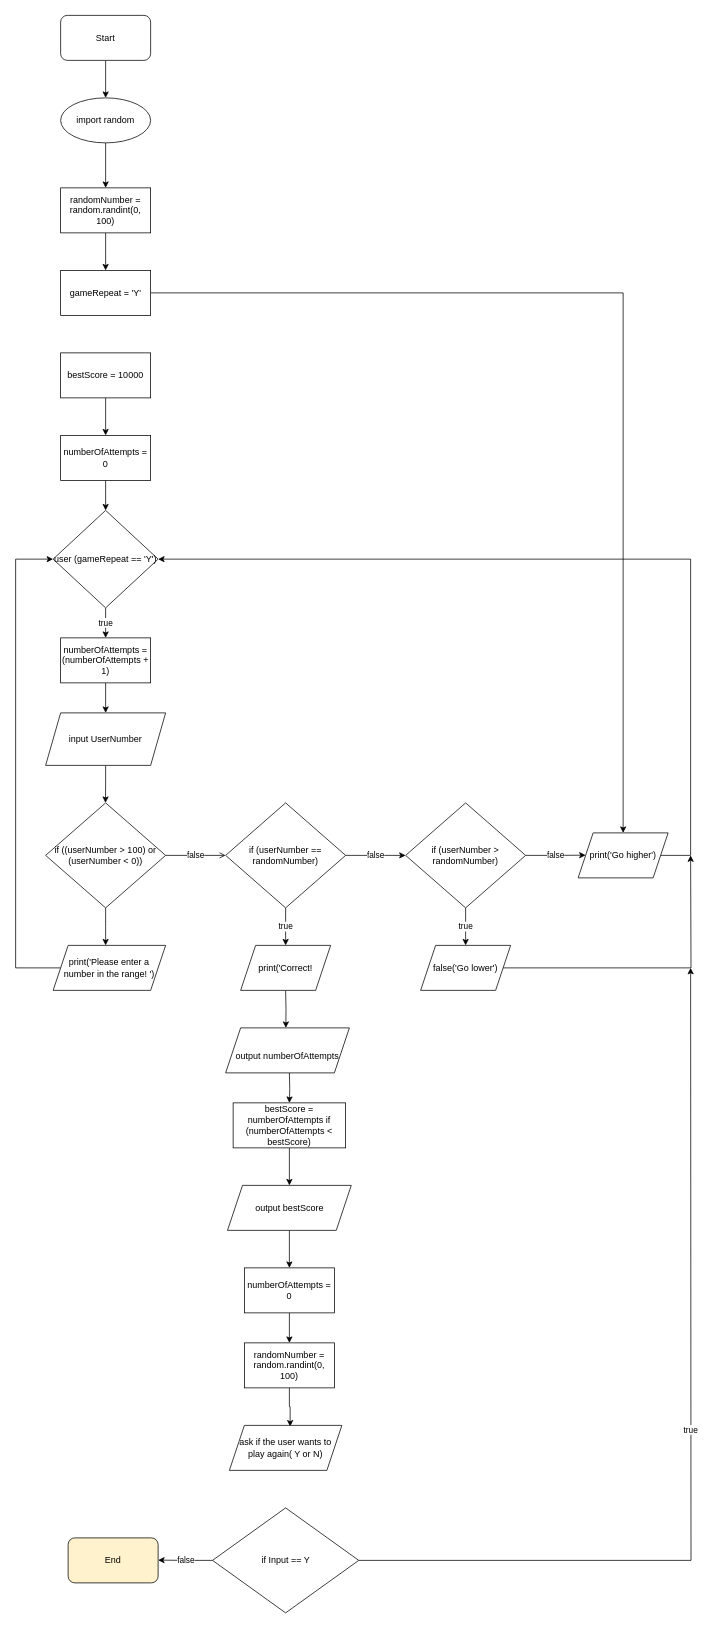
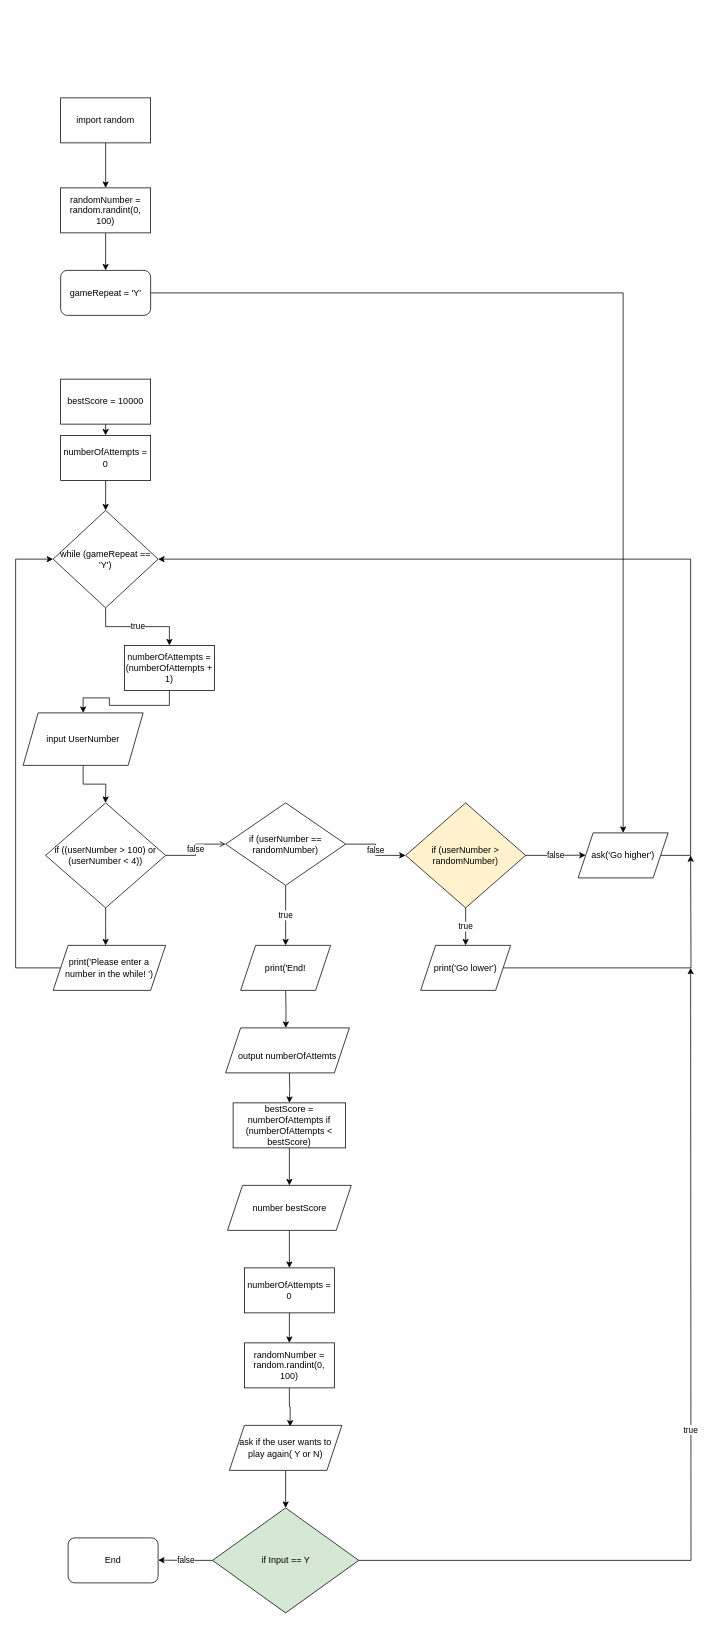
- <mxCell id="3" value="Start" style="rounded=1;whiteSpace=wrap;html=1;" parent="1" vertex="1"><mxGeometry x="80" y="20" width="120" height="60" as="geometry" /></mxCell>
- <mxCell id="2" style="edgeStyle=orthogonalEdgeStyle;rounded=0;orthogonalLoop=1;jettySize=auto;html=1;exitX=0.5;exitY=1;exitDx=0;exitDy=0;entryX=0.5;entryY=0;entryDx=0;entryDy=0;" parent="1" source="3" target="5" edge="1"><mxGeometry relative="1" as="geometry" /></mxCell>
- <mxCell id="5" value="import random" style="ellipse;whiteSpace=wrap;html=1;" parent="1" vertex="1"><mxGeometry x="80" y="130" width="120" height="60" as="geometry" /></mxCell>
+ <mxCell id="5" value="import random" style="rounded=0;whiteSpace=wrap;html=1;" parent="1" vertex="1"><mxGeometry x="80" y="130" width="120" height="60" as="geometry" /></mxCell>
- <mxCell id="9" value="gameRepeat = 'Y'" style="rounded=0;whiteSpace=wrap;html=1;" parent="1" vertex="1"><mxGeometry x="80" y="360" width="120" height="60" as="geometry" /></mxCell>
+ <mxCell id="9" value="gameRepeat = 'Y'" style="whiteSpace=wrap;html=1;rounded=1;" parent="1" vertex="1"><mxGeometry x="80" y="360" width="120" height="60" as="geometry" /></mxCell>
- <mxCell id="11" value="bestScore = 10000" style="rounded=0;whiteSpace=wrap;html=1;" parent="1" vertex="1"><mxGeometry x="80" y="470" width="120" height="60" as="geometry" /></mxCell>
+ <mxCell id="11" value="bestScore = 10000" style="rounded=0;whiteSpace=wrap;html=1;" parent="1" vertex="1"><mxGeometry x="80" y="505" width="120" height="60" as="geometry" /></mxCell>
- <mxCell id="13" value="user (gameRepeat == 'Y')" style="rhombus;whiteSpace=wrap;html=1;" parent="1" vertex="1"><mxGeometry x="70" y="680" width="140" height="130" as="geometry" /></mxCell>
+ <mxCell id="13" value="while (gameRepeat == 'Y')" style="rhombus;whiteSpace=wrap;html=1;" parent="1" vertex="1"><mxGeometry x="70" y="680" width="140" height="130" as="geometry" /></mxCell>
- <mxCell id="15" value="numberOfAttempts = (numberOfAttempts + 1)" style="rounded=0;whiteSpace=wrap;html=1;" parent="1" vertex="1"><mxGeometry x="80" y="850" width="120" height="60" as="geometry" /></mxCell>
+ <mxCell id="15" value="numberOfAttempts = (numberOfAttempts + 1)" style="rounded=0;whiteSpace=wrap;html=1;" parent="1" vertex="1"><mxGeometry x="165" y="860" width="120" height="60" as="geometry" /></mxCell>
- <mxCell id="17" value="input UserNumber" style="shape=parallelogram;perimeter=parallelogramPerimeter;whiteSpace=wrap;html=1;fixedSize=1;" parent="1" vertex="1"><mxGeometry x="60" y="950" width="160" height="70" as="geometry" /></mxCell>
+ <mxCell id="17" value="input UserNumber" style="shape=parallelogram;perimeter=parallelogramPerimeter;whiteSpace=wrap;html=1;fixedSize=1;" parent="1" vertex="1"><mxGeometry x="30" y="950" width="160" height="70" as="geometry" /></mxCell>
- <mxCell id="20" value="if ((userNumber &amp;gt; 100) or (userNumber &amp;lt; 0))" style="rhombus;whiteSpace=wrap;html=1;" parent="1" vertex="1"><mxGeometry x="60" y="1070" width="160" height="140" as="geometry" /></mxCell>
+ <mxCell id="20" value="if ((userNumber &amp;gt; 100) or (userNumber &amp;lt; 4))" style="rhombus;whiteSpace=wrap;html=1;" parent="1" vertex="1"><mxGeometry x="60" y="1070" width="160" height="140" as="geometry" /></mxCell>
- <mxCell id="24" value="if (userNumber == randomNumber)" style="rhombus;whiteSpace=wrap;html=1;" parent="1" vertex="1"><mxGeometry x="300" y="1070" width="160" height="140" as="geometry" /></mxCell>
+ <mxCell id="24" value="if (userNumber == randomNumber)" style="rhombus;whiteSpace=wrap;html=1;" parent="1" vertex="1"><mxGeometry x="300" y="1070" width="160" height="110" as="geometry" /></mxCell>
- <mxCell id="27" value="if (userNumber &amp;gt; randomNumber)" style="rhombus;whiteSpace=wrap;html=1;" parent="1" vertex="1"><mxGeometry x="540" y="1070" width="160" height="140" as="geometry" /></mxCell>
+ <mxCell id="27" value="if (userNumber &amp;gt; randomNumber)" style="rhombus;whiteSpace=wrap;html=1;fillColor=#fff2cc;" parent="1" vertex="1"><mxGeometry x="540" y="1070" width="160" height="140" as="geometry" /></mxCell>
- <mxCell id="48" value="print('Go higher')" style="shape=parallelogram;perimeter=parallelogramPerimeter;whiteSpace=wrap;html=1;fixedSize=1;" parent="1" vertex="1"><mxGeometry x="770" y="1110" width="120" height="60" as="geometry" /></mxCell>
+ <mxCell id="48" value="ask('Go higher')" style="shape=parallelogram;perimeter=parallelogramPerimeter;whiteSpace=wrap;html=1;fixedSize=1;" parent="1" vertex="1"><mxGeometry x="770" y="1110" width="120" height="60" as="geometry" /></mxCell>
- <mxCell id="44" value="print('Please enter a number in the range! ')" style="shape=parallelogram;perimeter=parallelogramPerimeter;whiteSpace=wrap;html=1;fixedSize=1;" parent="1" vertex="1"><mxGeometry x="70" y="1260" width="150" height="60" as="geometry" /></mxCell>
+ <mxCell id="44" value="print('Please enter a number in the while! ')" style="shape=parallelogram;perimeter=parallelogramPerimeter;whiteSpace=wrap;html=1;fixedSize=1;" parent="1" vertex="1"><mxGeometry x="70" y="1260" width="150" height="60" as="geometry" /></mxCell>
- <mxCell id="45" value="&#10;&lt;br style=&quot;border-color: var(--border-color); color: rgb(0, 0, 0); font-family: Helvetica; font-size: 12px; font-style: normal; font-variant-ligatures: normal; font-variant-caps: normal; font-weight: 400; letter-spacing: normal; orphans: 2; text-align: center; text-indent: 0px; text-transform: none; widows: 2; word-spacing: 0px; -webkit-text-stroke-width: 0px; background-color: rgb(251, 251, 251); text-decoration-thickness: initial; text-decoration-style: initial; text-decoration-color: initial;&quot;&gt;&lt;span style=&quot;color: rgb(0, 0, 0); font-family: Helvetica; font-size: 12px; font-style: normal; font-variant-ligatures: normal; font-variant-caps: normal; font-weight: 400; letter-spacing: normal; orphans: 2; text-align: center; text-indent: 0px; text-transform: none; widows: 2; word-spacing: 0px; -webkit-text-stroke-width: 0px; background-color: rgb(251, 251, 251); text-decoration-thickness: initial; text-decoration-style: initial; text-decoration-color: initial; float: none; display: inline !important;&quot;&gt;print('Correct!&lt;/span&gt;&#10;&#10;" style="shape=parallelogram;perimeter=parallelogramPerimeter;whiteSpace=wrap;html=1;fixedSize=1;" parent="1" vertex="1"><mxGeometry x="320" y="1260" width="120" height="60" as="geometry" /></mxCell>
+ <mxCell id="45" value="&#10;&lt;br style=&quot;border-color: var(--border-color); color: rgb(0, 0, 0); font-family: Helvetica; font-size: 12px; font-style: normal; font-variant-ligatures: normal; font-variant-caps: normal; font-weight: 400; letter-spacing: normal; orphans: 2; text-align: center; text-indent: 0px; text-transform: none; widows: 2; word-spacing: 0px; -webkit-text-stroke-width: 0px; background-color: rgb(251, 251, 251); text-decoration-thickness: initial; text-decoration-style: initial; text-decoration-color: initial;&quot;&gt;&lt;span style=&quot;color: rgb(0, 0, 0); font-family: Helvetica; font-size: 12px; font-style: normal; font-variant-ligatures: normal; font-variant-caps: normal; font-weight: 400; letter-spacing: normal; orphans: 2; text-align: center; text-indent: 0px; text-transform: none; widows: 2; word-spacing: 0px; -webkit-text-stroke-width: 0px; background-color: rgb(251, 251, 251); text-decoration-thickness: initial; text-decoration-style: initial; text-decoration-color: initial; float: none; display: inline !important;&quot;&gt;print('End!&lt;/span&gt;&#10;&#10;" style="shape=parallelogram;perimeter=parallelogramPerimeter;whiteSpace=wrap;html=1;fixedSize=1;" parent="1" vertex="1"><mxGeometry x="320" y="1260" width="120" height="60" as="geometry" /></mxCell>
- <mxCell id="46" value="false('Go lower')" style="shape=parallelogram;perimeter=parallelogramPerimeter;whiteSpace=wrap;html=1;fixedSize=1;" parent="1" vertex="1"><mxGeometry x="560" y="1260" width="120" height="60" as="geometry" /></mxCell>
+ <mxCell id="46" value="print('Go lower')" style="shape=parallelogram;perimeter=parallelogramPerimeter;whiteSpace=wrap;html=1;fixedSize=1;" parent="1" vertex="1"><mxGeometry x="560" y="1260" width="120" height="60" as="geometry" /></mxCell>
- <mxCell id="49" value="&lt;br style=&quot;border-color: var(--border-color);&quot;&gt;output numberOfAttempts" style="shape=parallelogram;perimeter=parallelogramPerimeter;whiteSpace=wrap;html=1;fixedSize=1;" parent="1" vertex="1"><mxGeometry x="300" y="1370" width="165" height="60" as="geometry" /></mxCell>
+ <mxCell id="49" value="&lt;br style=&quot;border-color: var(--border-color);&quot;&gt;output numberOfAttemts" style="shape=parallelogram;perimeter=parallelogramPerimeter;whiteSpace=wrap;html=1;fixedSize=1;" parent="1" vertex="1"><mxGeometry x="300" y="1370" width="165" height="60" as="geometry" /></mxCell>
- <mxCell id="36" value="output bestScore" style="shape=parallelogram;perimeter=parallelogramPerimeter;whiteSpace=wrap;html=1;fixedSize=1;" parent="1" vertex="1"><mxGeometry x="302.5" y="1580" width="165" height="60" as="geometry" /></mxCell>
+ <mxCell id="36" value="number bestScore" style="shape=parallelogram;perimeter=parallelogramPerimeter;whiteSpace=wrap;html=1;fixedSize=1;" parent="1" vertex="1"><mxGeometry x="302.5" y="1580" width="165" height="60" as="geometry" /></mxCell>
+ <mxCell id="42" style="edgeStyle=orthogonalEdgeStyle;rounded=0;orthogonalLoop=1;jettySize=auto;html=1;exitX=0.5;exitY=1;exitDx=0;exitDy=0;entryX=0.5;entryY=0;entryDx=0;entryDy=0;" edge="1" parent="1" source="43" target="51"><mxGeometry relative="1" as="geometry" /></mxCell>
- <mxCell id="52" value="End" style="rounded=1;whiteSpace=wrap;html=1;fillColor=#fff2cc;" vertex="1" parent="1"><mxGeometry x="90" y="2050" width="120" height="60" as="geometry" /></mxCell>
+ <mxCell id="52" value="End" style="rounded=1;whiteSpace=wrap;html=1;" vertex="1" parent="1"><mxGeometry x="90" y="2050" width="120" height="60" as="geometry" /></mxCell>
- <mxCell id="51" value="if Input == Y" style="rhombus;whiteSpace=wrap;html=1;" vertex="1" parent="1"><mxGeometry x="282.5" y="2010" width="195" height="140" as="geometry" /></mxCell>
+ <mxCell id="51" value="if Input == Y" style="rhombus;whiteSpace=wrap;html=1;fillColor=#d5e8d4;" vertex="1" parent="1"><mxGeometry x="282.5" y="2010" width="195" height="140" as="geometry" /></mxCell>
